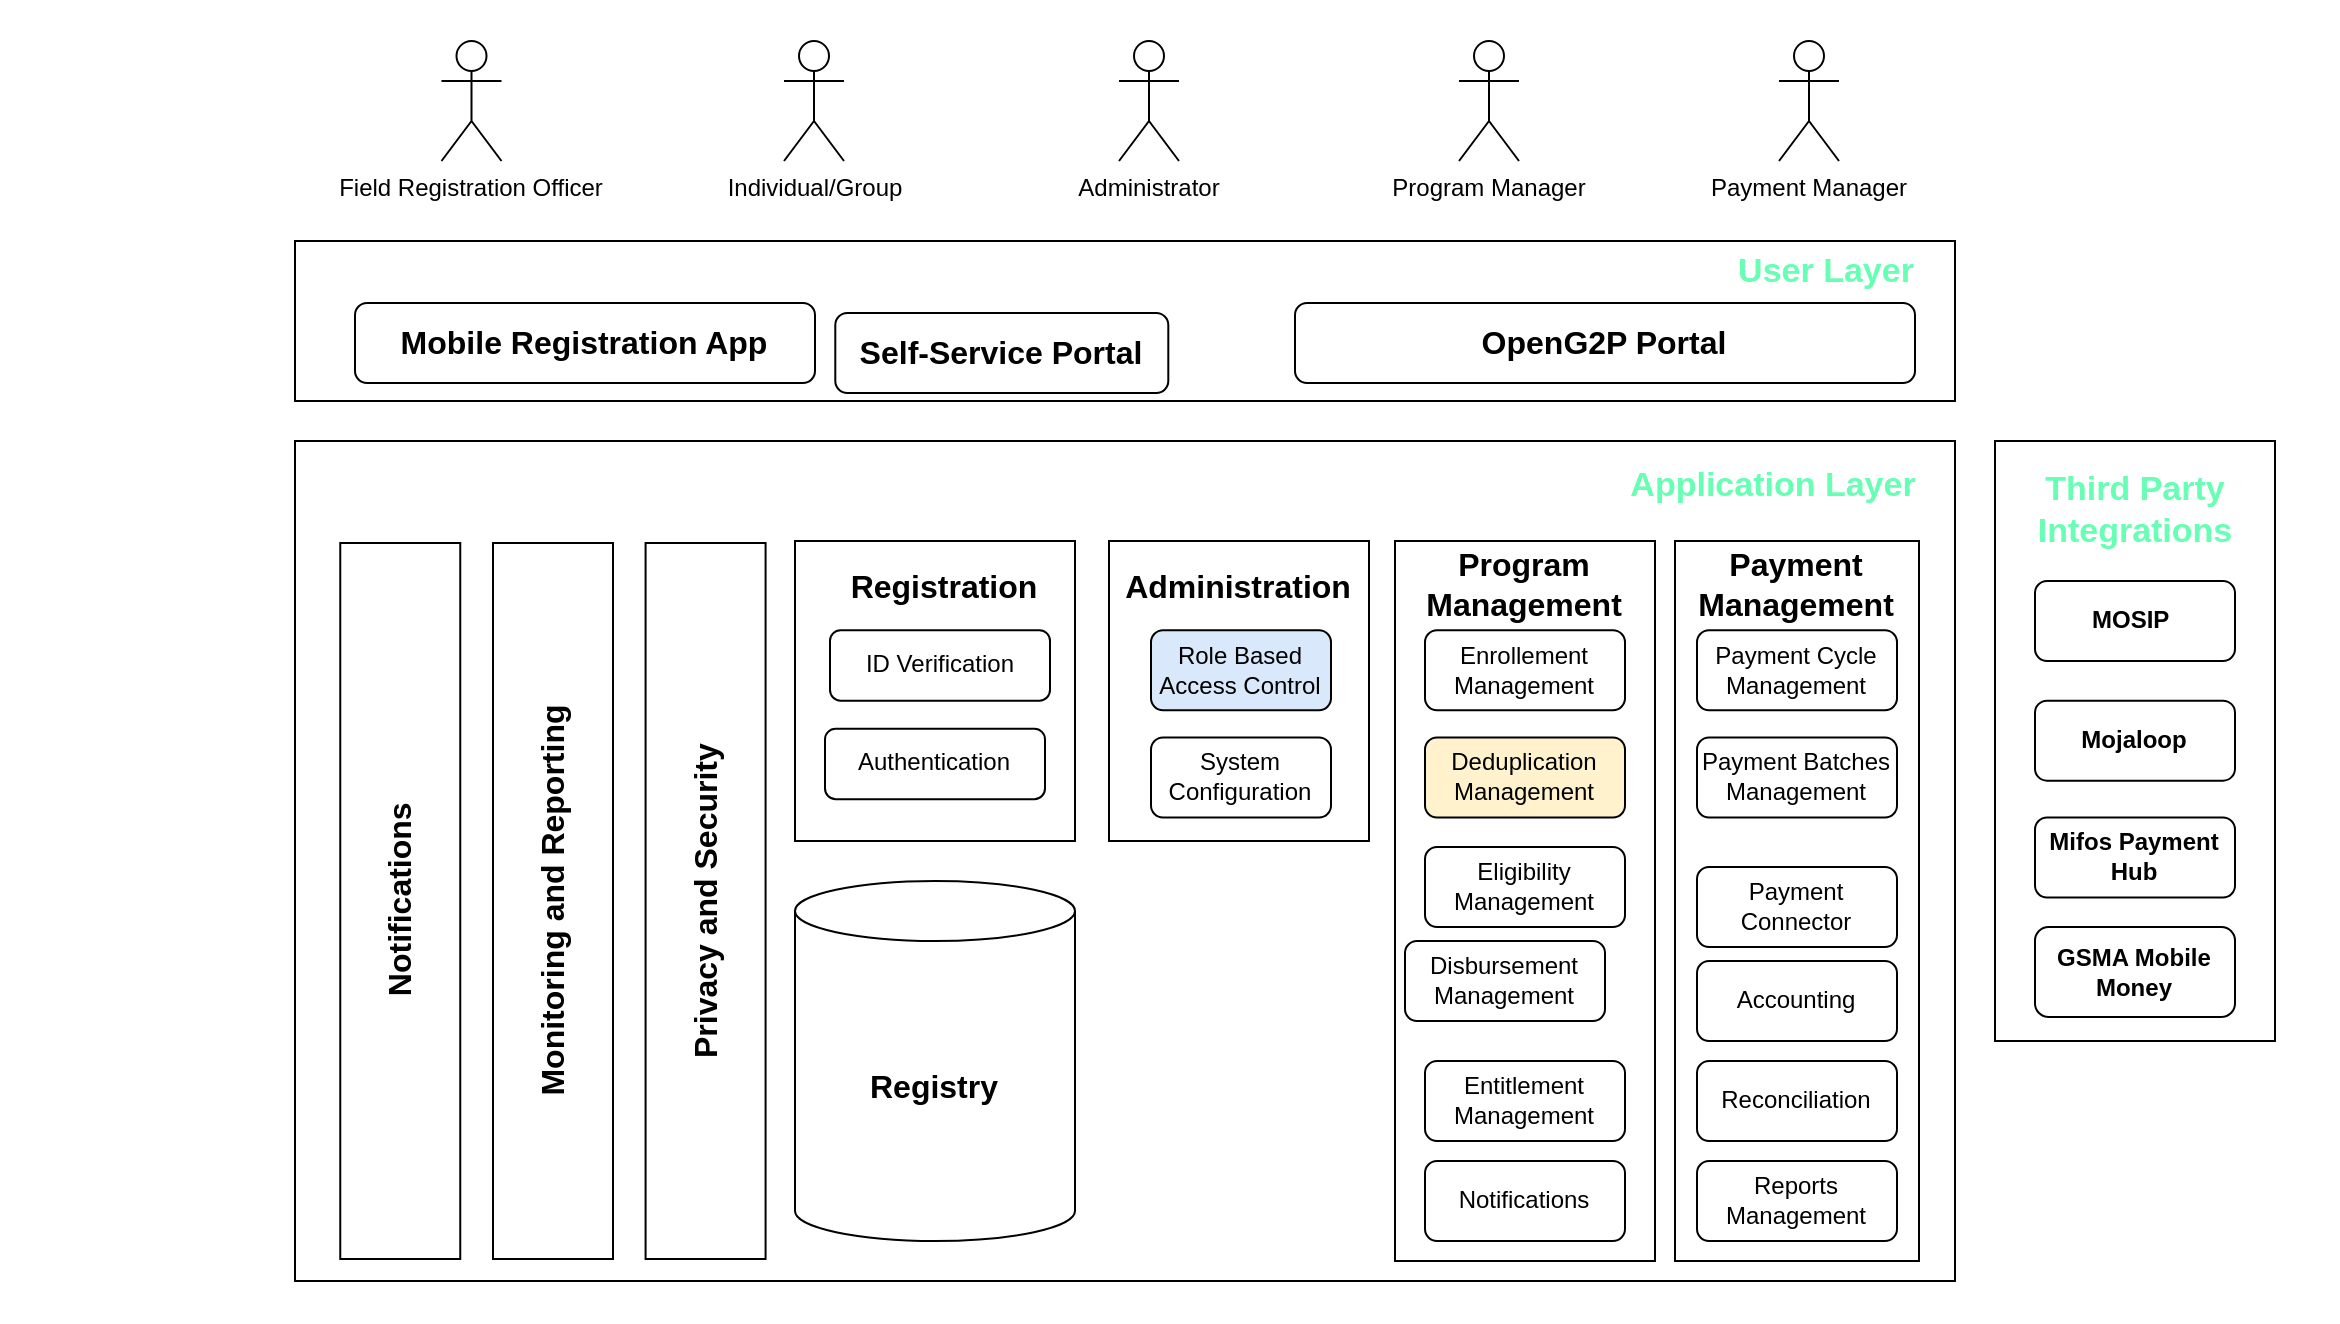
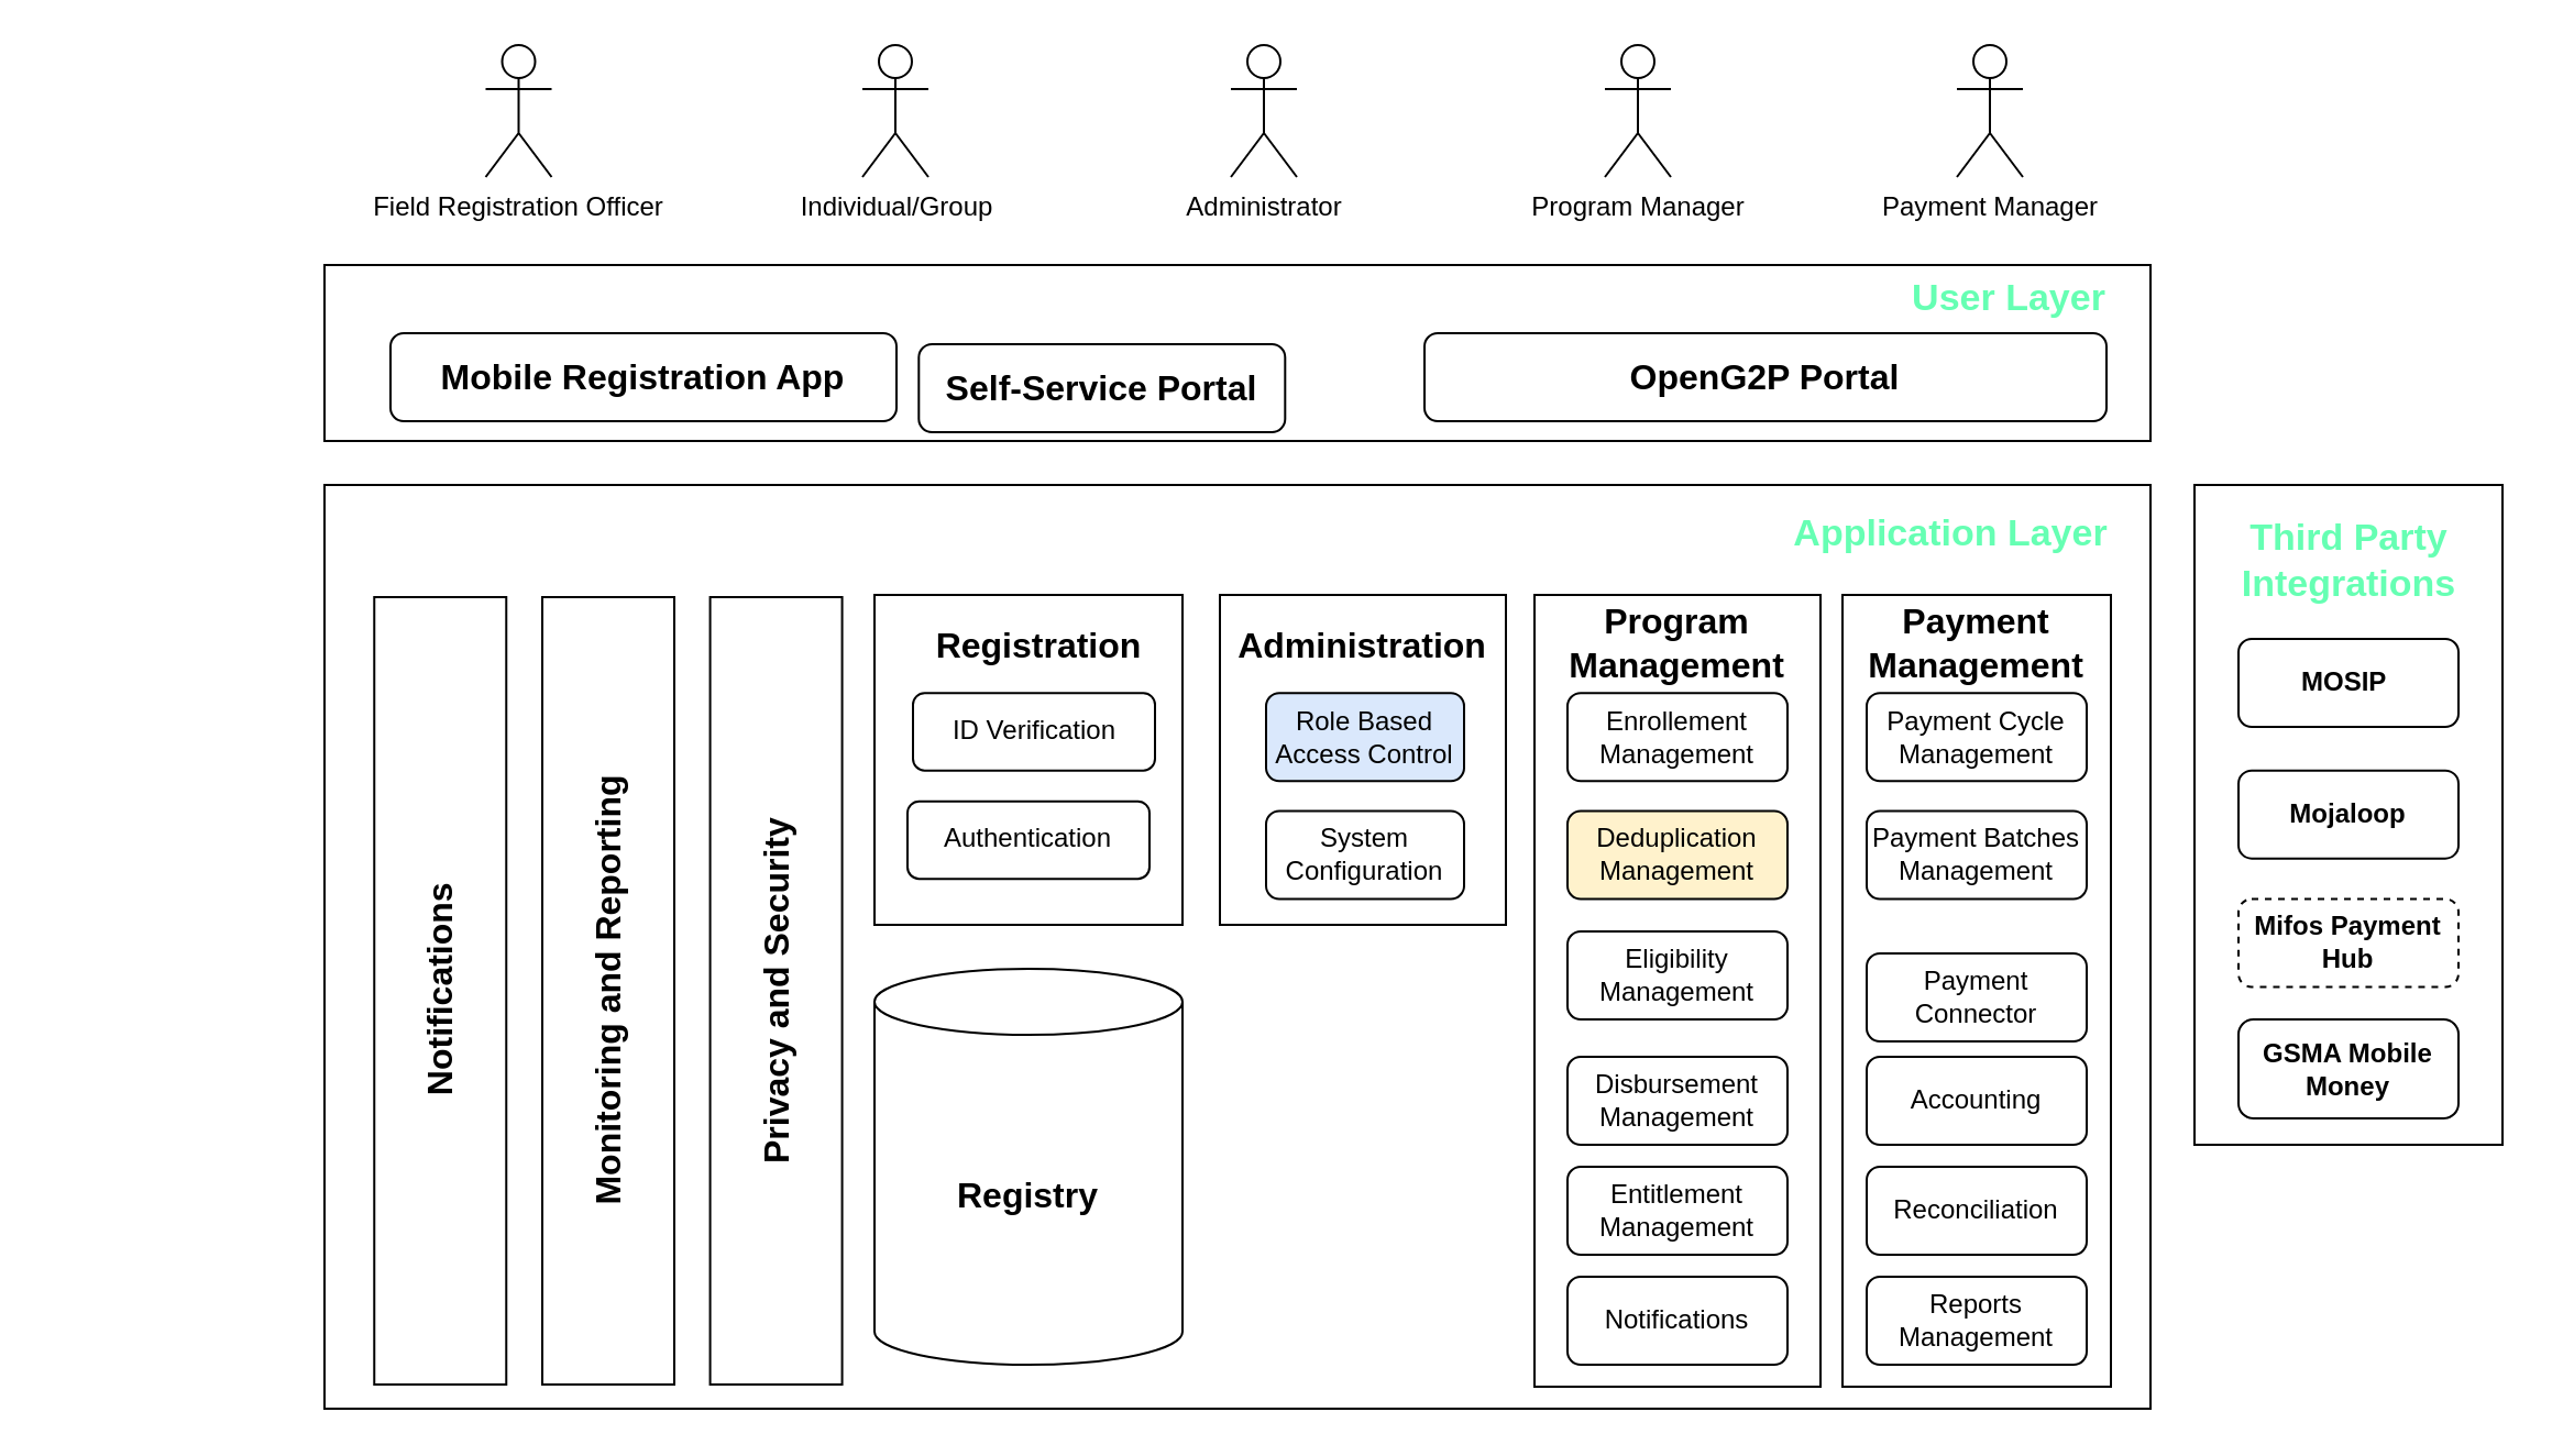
- <mxCell id="35" value="&lt;b&gt;Mifos Payment Hub&lt;/b&gt;" style="rounded=1;whiteSpace=wrap;html=1;" vertex="1" parent="1"><mxGeometry x="1017" y="408.25" width="100" height="40" as="geometry" /></mxCell>
+ <mxCell id="35" value="&lt;b&gt;Mifos Payment Hub&lt;/b&gt;" style="rounded=1;whiteSpace=wrap;html=1;dashed=1;" vertex="1" parent="1"><mxGeometry x="1017" y="408.25" width="100" height="40" as="geometry" /></mxCell>
- <mxCell id="21" value="Disbursement Management" style="rounded=1;whiteSpace=wrap;html=1;" vertex="1" parent="1"><mxGeometry x="702" y="470" width="100" height="40" as="geometry" /></mxCell>
+ <mxCell id="21" value="Disbursement Management" style="rounded=1;whiteSpace=wrap;html=1;" vertex="1" parent="1"><mxGeometry x="712" y="480" width="100" height="40" as="geometry" /></mxCell>
